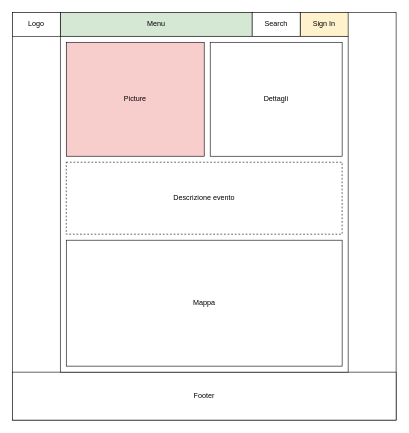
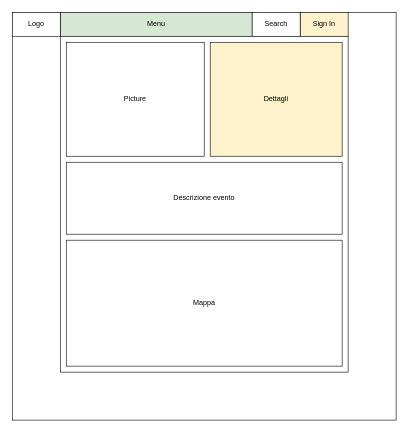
- <mxCell id="9" value="Picture" style="rounded=0;whiteSpace=wrap;html=1;fillColor=#f8cecc;" vertex="1" parent="1"><mxGeometry x="110" y="70" width="230" height="190" as="geometry" /></mxCell>
+ <mxCell id="9" value="Picture" style="rounded=0;whiteSpace=wrap;html=1;" vertex="1" parent="1"><mxGeometry x="110" y="70" width="230" height="190" as="geometry" /></mxCell>
- <mxCell id="10" value="Dettagli" style="rounded=0;whiteSpace=wrap;html=1;" vertex="1" parent="1"><mxGeometry x="350" y="70" width="220" height="190" as="geometry" /></mxCell>
+ <mxCell id="10" value="Dettagli" style="rounded=0;whiteSpace=wrap;html=1;fillColor=#fff2cc;" vertex="1" parent="1"><mxGeometry x="350" y="70" width="220" height="190" as="geometry" /></mxCell>
- <mxCell id="12" value="Descrizione evento" style="rounded=0;whiteSpace=wrap;html=1;dashed=1;" vertex="1" parent="1"><mxGeometry x="110" y="270" width="460" height="120" as="geometry" /></mxCell>
+ <mxCell id="12" value="Descrizione evento" style="rounded=0;whiteSpace=wrap;html=1;" vertex="1" parent="1"><mxGeometry x="110" y="270" width="460" height="120" as="geometry" /></mxCell>
- <mxCell id="7" value="Footer" style="rounded=0;whiteSpace=wrap;html=1;" vertex="1" parent="1"><mxGeometry x="20" y="620" width="640" height="80" as="geometry" /></mxCell>
